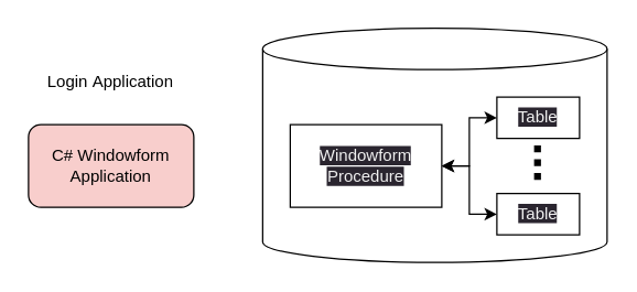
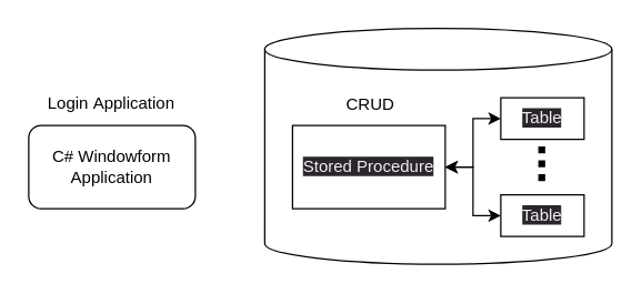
- <mxCell id="9" value="Login&amp;nbsp;&lt;span style=&quot;text-align: center;&quot;&gt;Application&lt;/span&gt;" style="text;strokeColor=none;fillColor=none;spacingLeft=4;spacingRight=4;overflow=hidden;rotatable=0;points=[[0,0.5],[1,0.5]];portConstraint=eastwest;fontSize=12;whiteSpace=wrap;html=1;" vertex="1" parent="1"><mxGeometry x="27.5" y="45" width="105" height="30" as="geometry" /></mxCell>
+ <mxCell id="9" value="Login&amp;nbsp;&lt;span style=&quot;text-align: center;&quot;&gt;Application&lt;/span&gt;" style="text;strokeColor=none;fillColor=none;spacingLeft=4;spacingRight=4;overflow=hidden;rotatable=0;points=[[0,0.5],[1,0.5]];portConstraint=eastwest;fontSize=12;whiteSpace=wrap;html=1;" vertex="1" parent="1"><mxGeometry x="27.5" y="60" width="105" height="30" as="geometry" /></mxCell>
+ <mxCell id="10" value="CRUD" style="text;strokeColor=none;fillColor=none;align=left;verticalAlign=middle;spacingLeft=4;spacingRight=4;overflow=hidden;points=[[0,0.5],[1,0.5]];portConstraint=eastwest;rotatable=0;whiteSpace=wrap;html=1;" vertex="1" parent="1"><mxGeometry x="242.5" y="60" width="45" height="30" as="geometry" /></mxCell>
- <mxCell id="2" value="C# Windowform&lt;br&gt;Application" style="rounded=1;whiteSpace=wrap;html=1;fillColor=#f8cecc;" vertex="1" parent="1"><mxGeometry x="20" y="90" width="120" height="60" as="geometry" /></mxCell>
+ <mxCell id="2" value="C# Windowform&lt;br&gt;Application" style="rounded=1;whiteSpace=wrap;html=1;" vertex="1" parent="1"><mxGeometry x="20" y="90" width="120" height="60" as="geometry" /></mxCell>
- <mxCell id="7" value="&lt;meta charset=&quot;utf-8&quot;&gt;&lt;span style=&quot;color: rgb(240, 240, 240); font-family: Helvetica; font-size: 12px; font-style: normal; font-variant-ligatures: normal; font-variant-caps: normal; font-weight: 400; letter-spacing: normal; orphans: 2; text-align: left; text-indent: 0px; text-transform: none; widows: 2; word-spacing: 0px; -webkit-text-stroke-width: 0px; background-color: rgb(42, 37, 47); text-decoration-thickness: initial; text-decoration-style: initial; text-decoration-color: initial; float: none; display: inline !important;&quot;&gt;Windowform Procedure&lt;/span&gt;" style="rounded=0;whiteSpace=wrap;html=1;" vertex="1" parent="1"><mxGeometry x="210" y="90" width="110" height="60" as="geometry" /></mxCell>
+ <mxCell id="7" value="&lt;meta charset=&quot;utf-8&quot;&gt;&lt;span style=&quot;color: rgb(240, 240, 240); font-family: Helvetica; font-size: 12px; font-style: normal; font-variant-ligatures: normal; font-variant-caps: normal; font-weight: 400; letter-spacing: normal; orphans: 2; text-align: left; text-indent: 0px; text-transform: none; widows: 2; word-spacing: 0px; -webkit-text-stroke-width: 0px; background-color: rgb(42, 37, 47); text-decoration-thickness: initial; text-decoration-style: initial; text-decoration-color: initial; float: none; display: inline !important;&quot;&gt;Stored Procedure&lt;/span&gt;" style="rounded=0;whiteSpace=wrap;html=1;" vertex="1" parent="1"><mxGeometry x="210" y="90" width="110" height="60" as="geometry" /></mxCell>
